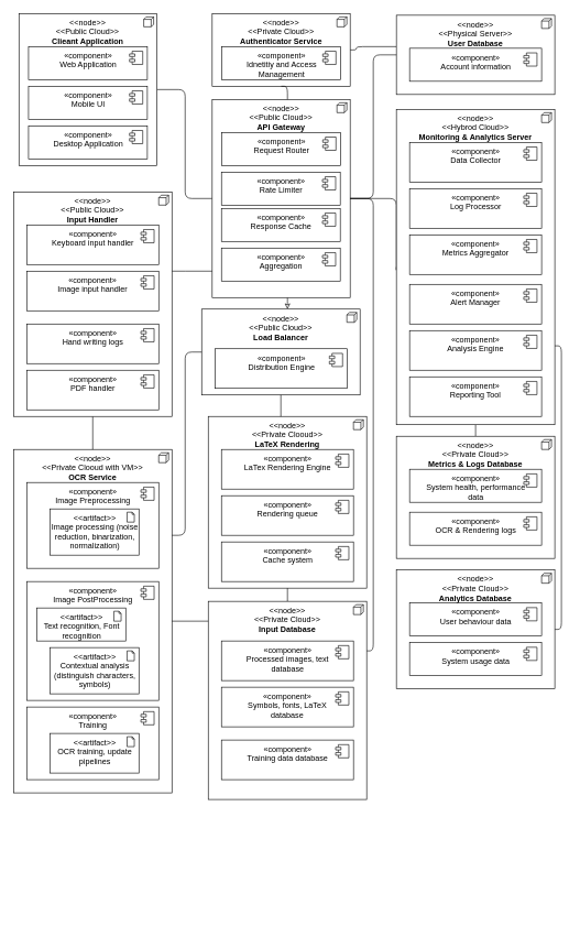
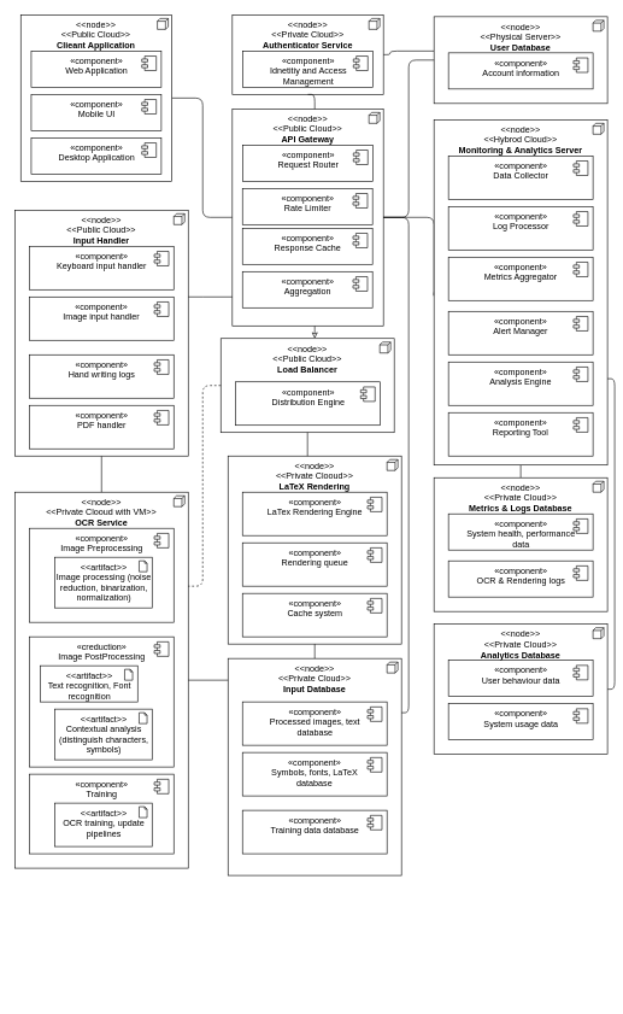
- <mxCell id="98" style="edgeStyle=orthogonalEdgeStyle;html=1;endArrow=none;endFill=0;exitX=0;exitY=0.5;exitDx=0;exitDy=0;exitPerimeter=0;entryX=1;entryY=0.25;entryDx=0;entryDy=0;entryPerimeter=0;" edge="1" parent="1" source="94" target="8"><mxGeometry relative="1" as="geometry"><mxPoint x="321" y="785" as="sourcePoint" /><mxPoint x="376" y="1095" as="targetPoint" /><Array as="points"><mxPoint x="280" y="532" /><mxPoint x="280" y="810" /></Array></mxGeometry></mxCell>
+ <mxCell id="98" style="edgeStyle=orthogonalEdgeStyle;html=1;endArrow=none;endFill=0;exitX=0;exitY=0.5;exitDx=0;exitDy=0;exitPerimeter=0;entryX=1;entryY=0.25;entryDx=0;entryDy=0;entryPerimeter=0;dashed=1;" edge="1" parent="1" source="94" target="8"><mxGeometry relative="1" as="geometry"><mxPoint x="321" y="785" as="sourcePoint" /><mxPoint x="376" y="1095" as="targetPoint" /><Array as="points"><mxPoint x="280" y="532" /><mxPoint x="280" y="810" /></Array></mxGeometry></mxCell>
- <mxCell id="24" value="«c&lt;span style=&quot;border-color: var(--border-color);&quot;&gt;omponent&lt;/span&gt;»&lt;br&gt;Image PostProcessing" style="html=1;dropTarget=0;verticalAlign=top;" parent="1" vertex="1"><mxGeometry x="40" y="880" width="200" height="180" as="geometry" /></mxCell>
+ <mxCell id="24" value="«c&lt;span style=&quot;border-color: var(--border-color);&quot;&gt;reduction&lt;/span&gt;»&lt;br&gt;Image PostProcessing" style="html=1;dropTarget=0;verticalAlign=top;" parent="1" vertex="1"><mxGeometry x="40" y="880" width="200" height="180" as="geometry" /></mxCell>
